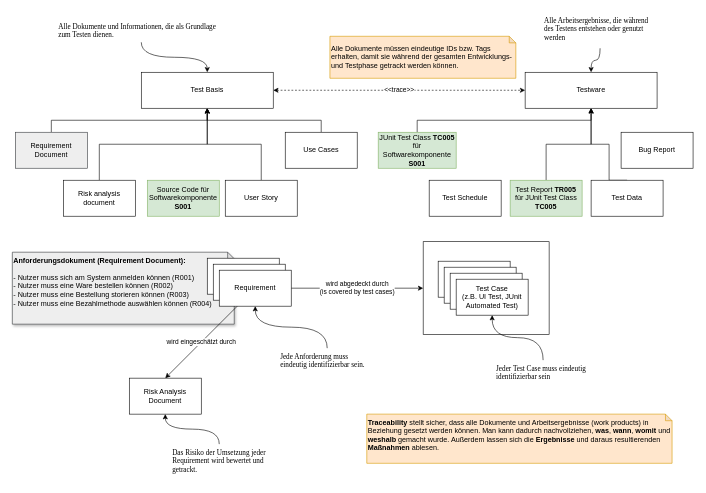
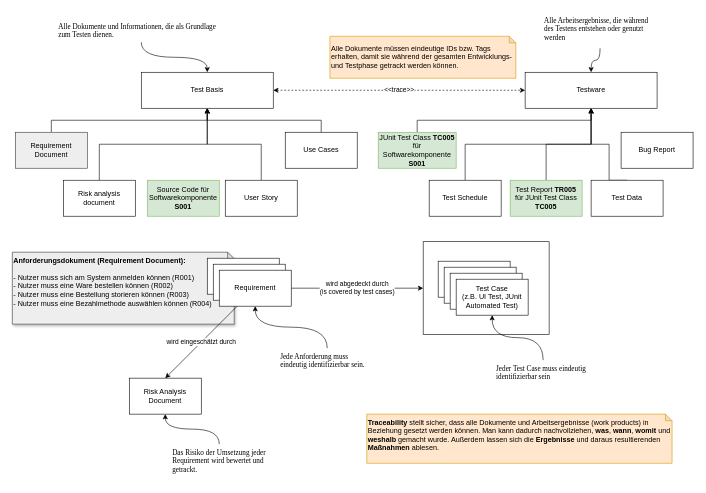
+ <mxCell id="18" style="edgeStyle=orthogonalEdgeStyle;rounded=0;orthogonalLoop=1;jettySize=auto;html=1;exitX=0.5;exitY=0;exitDx=0;exitDy=0;" edge="1" parent="1" source="19" target="14"><mxGeometry relative="1" as="geometry" /></mxCell>
